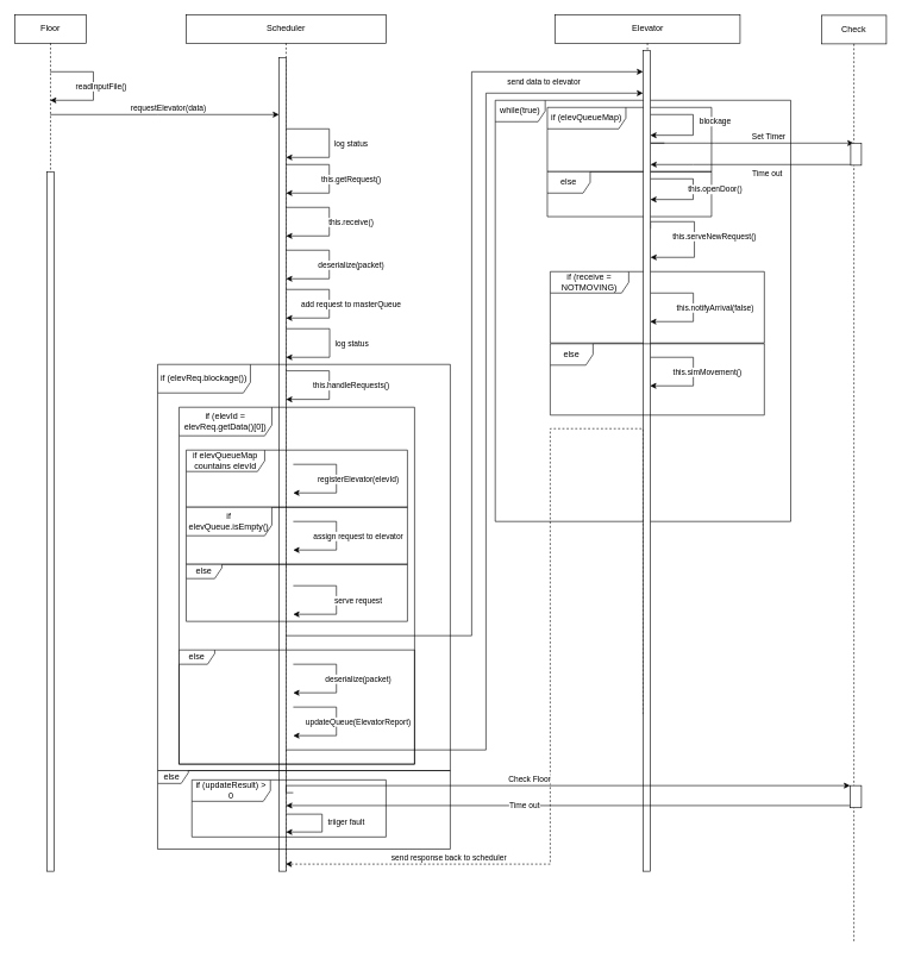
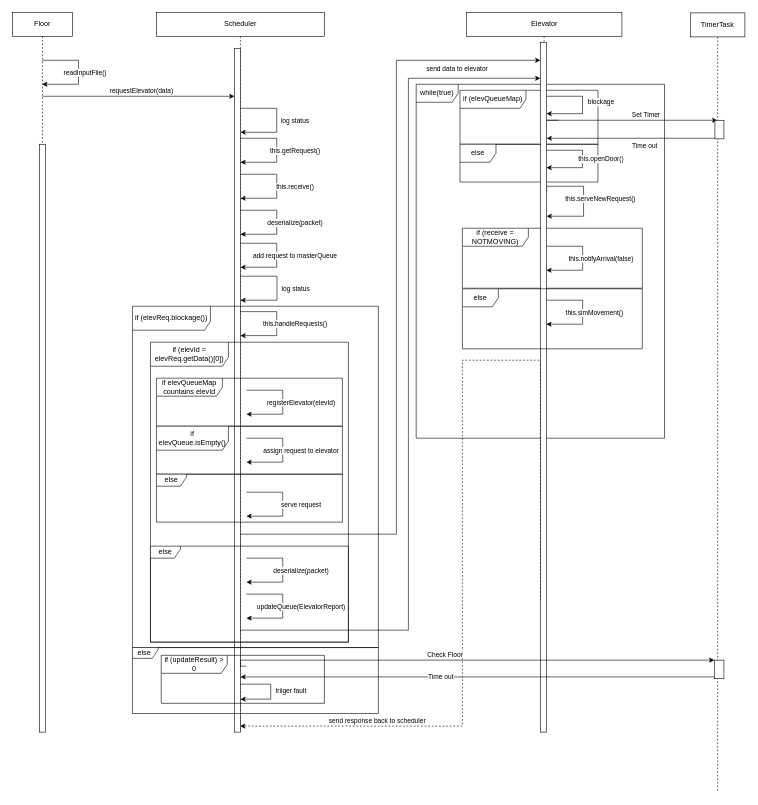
- <mxCell id="54" value="Check" style="shape=umlLifeline;perimeter=lifelinePerimeter;whiteSpace=wrap;html=1;container=1;collapsible=0;recursiveResize=0;outlineConnect=0;" parent="1" vertex="1"><mxGeometry x="1150" y="21" width="91" height="1299" as="geometry" /></mxCell>
+ <mxCell id="54" value="TimerTask" style="shape=umlLifeline;perimeter=lifelinePerimeter;whiteSpace=wrap;html=1;container=1;collapsible=0;recursiveResize=0;outlineConnect=0;" parent="1" vertex="1"><mxGeometry x="1150" y="21" width="91" height="1299" as="geometry" /></mxCell>
